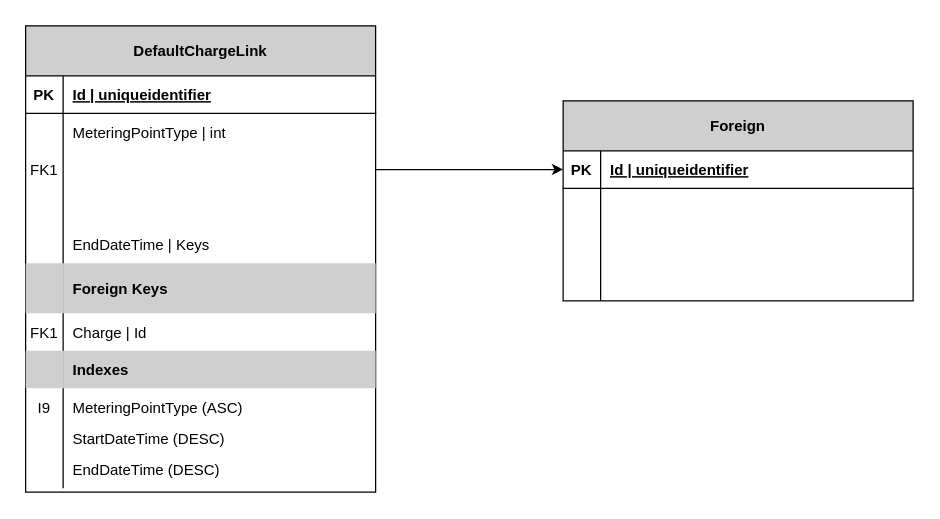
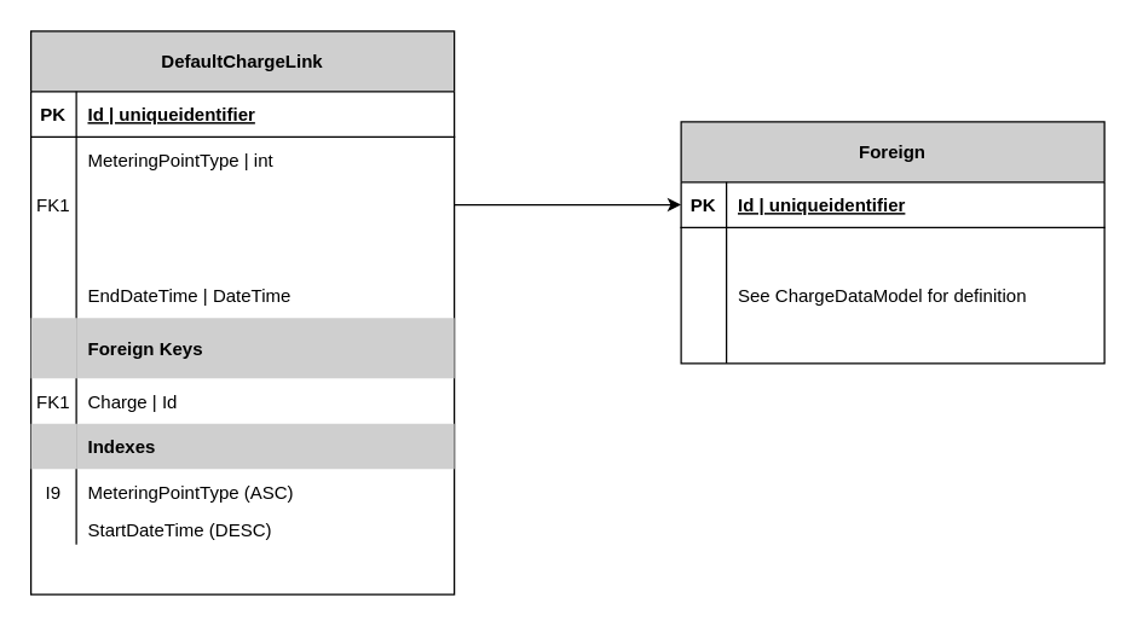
+ <mxCell id="43" value="See ChargeDataModel for definition" style="shape=partialRectangle;connectable=0;fillColor=none;top=0;left=0;bottom=0;right=0;align=left;spacingLeft=6;overflow=hidden;" parent="41" vertex="1"><mxGeometry x="30" width="250" height="30" as="geometry" /></mxCell>
- <mxCell id="15" value="EndDateTime | Keys" style="shape=partialRectangle;connectable=0;fillColor=none;top=0;left=0;bottom=0;right=0;align=left;spacingLeft=6;overflow=hidden;" parent="13" vertex="1"><mxGeometry x="30" width="250" height="30" as="geometry" /></mxCell>
+ <mxCell id="15" value="EndDateTime | DateTime" style="shape=partialRectangle;connectable=0;fillColor=none;top=0;left=0;bottom=0;right=0;align=left;spacingLeft=6;overflow=hidden;" parent="13" vertex="1"><mxGeometry x="30" width="250" height="30" as="geometry" /></mxCell>
- <mxCell id="33" value="EndDateTime (DESC)" style="shape=partialRectangle;connectable=0;fillColor=none;top=0;left=0;bottom=0;right=0;align=left;spacingLeft=6;overflow=hidden;" parent="31" vertex="1"><mxGeometry x="30" width="250" height="30" as="geometry" /></mxCell>
